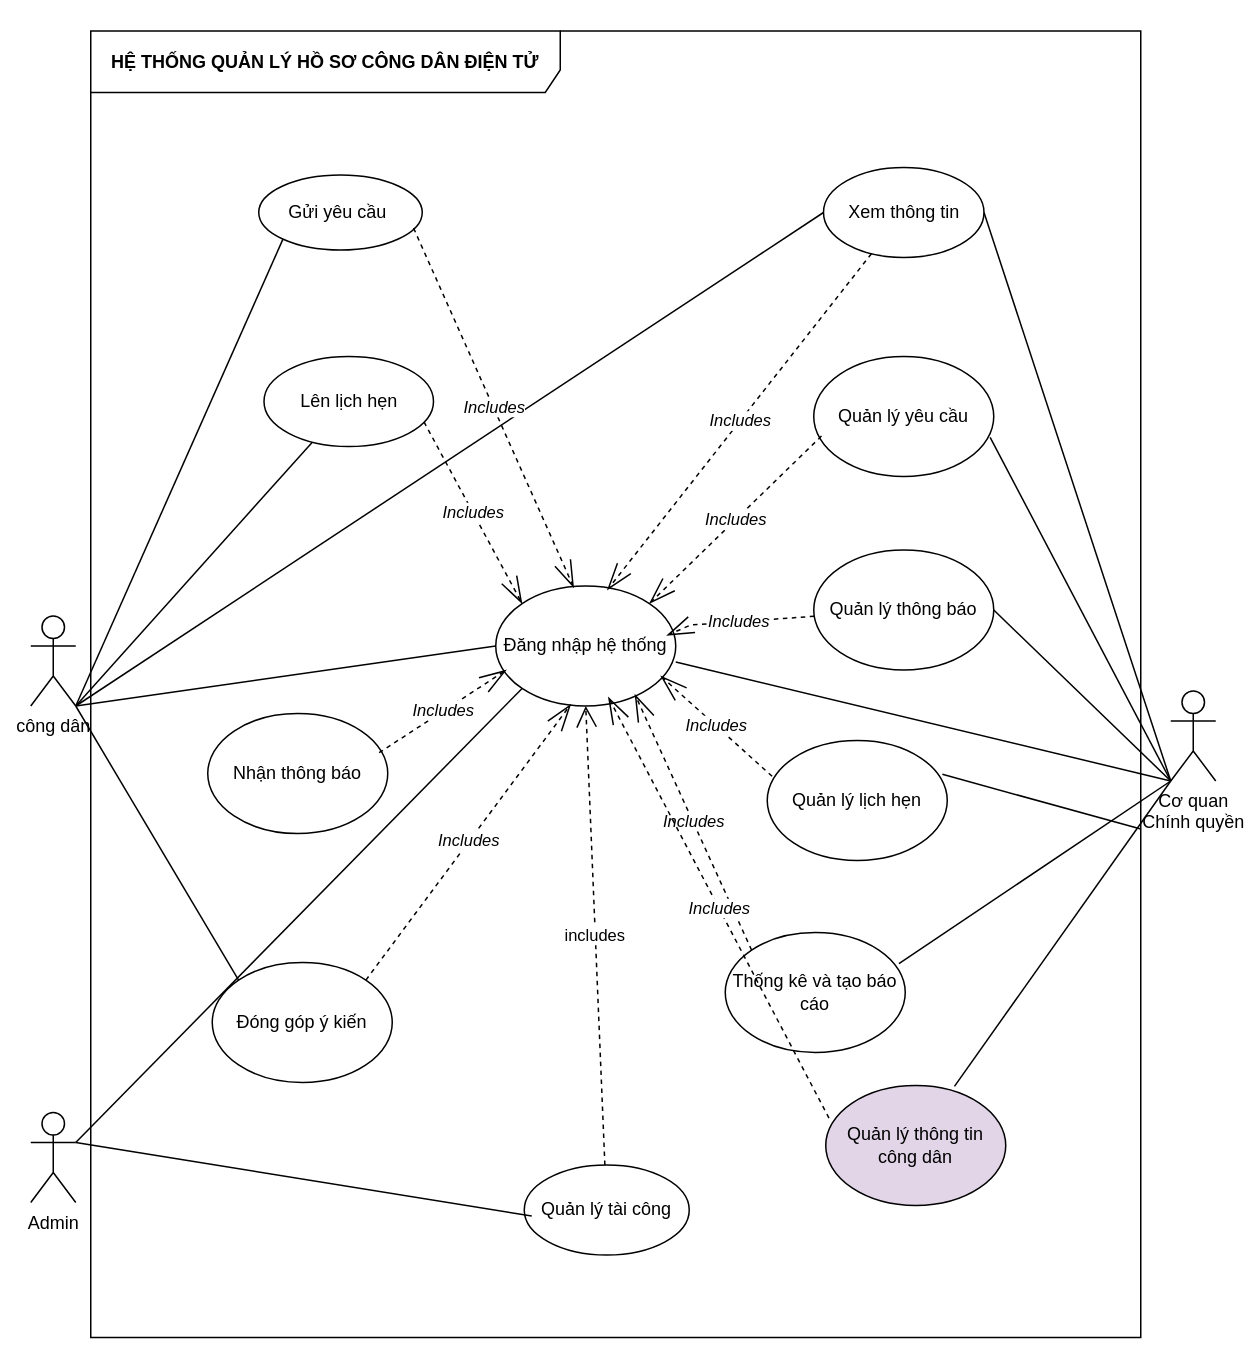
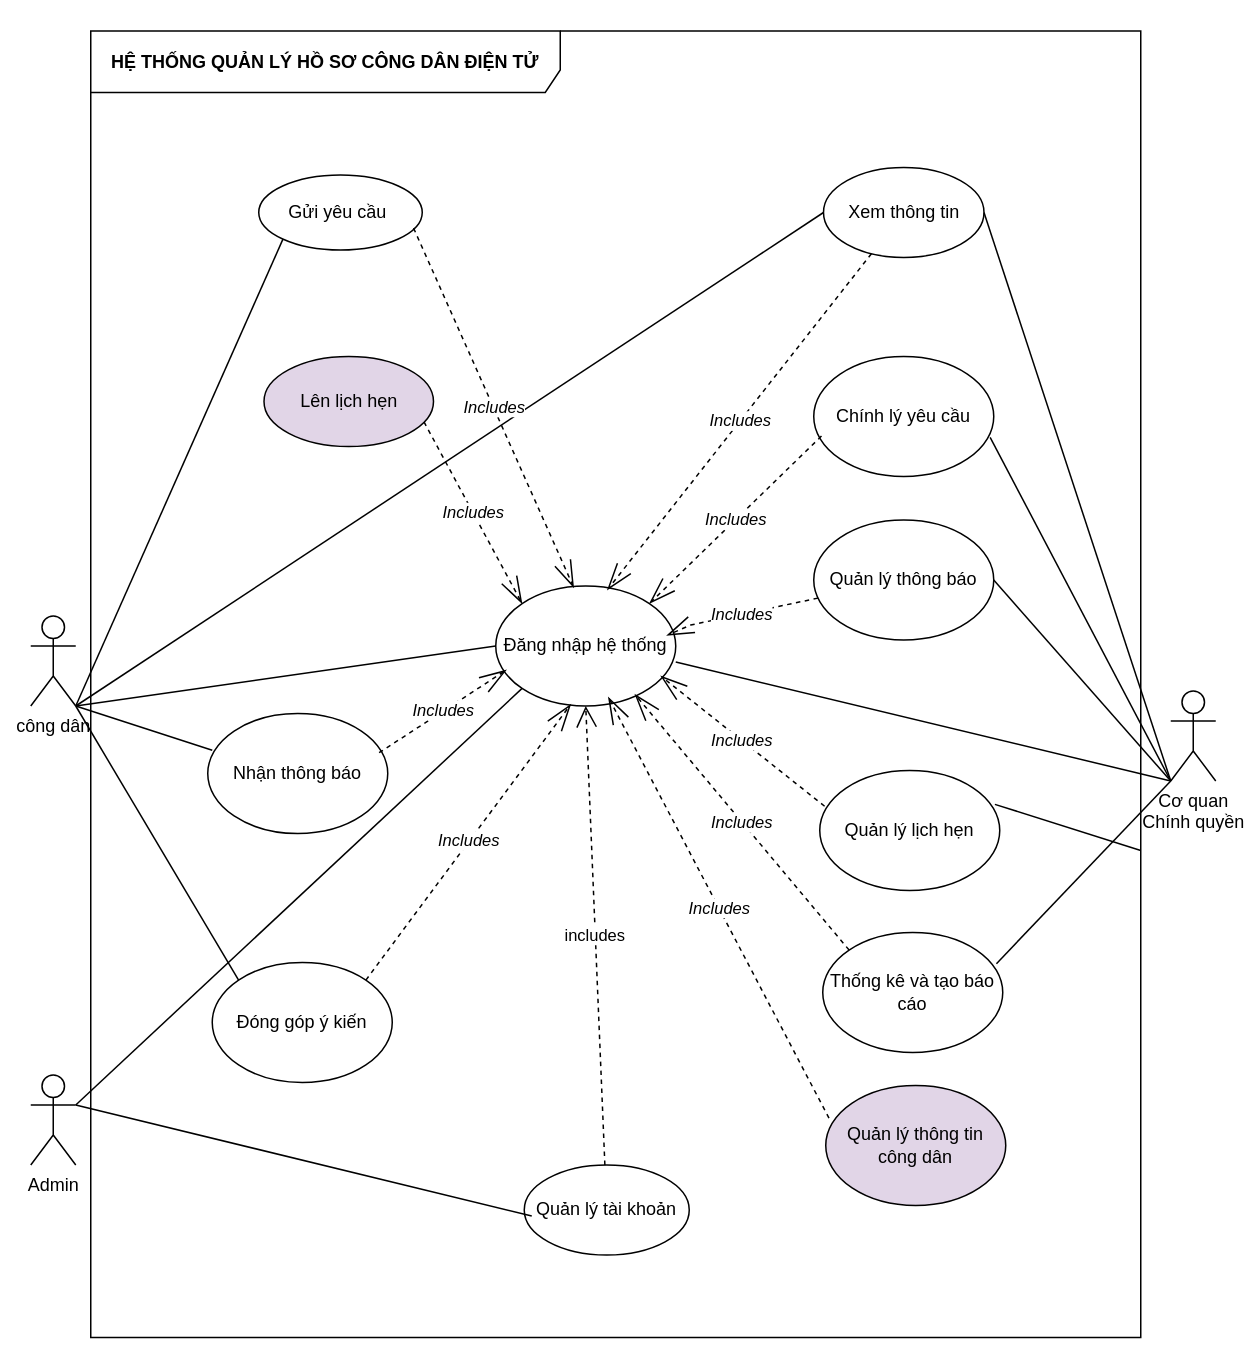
- <mxCell id="9" value="Lên lịch hẹn" style="ellipse;whiteSpace=wrap;html=1;" parent="1" vertex="1"><mxGeometry x="175.5" y="237" width="113" height="60" as="geometry" /></mxCell>
+ <mxCell id="9" value="Lên lịch hẹn" style="ellipse;whiteSpace=wrap;html=1;fillColor=#e1d5e7;" parent="1" vertex="1"><mxGeometry x="175.5" y="237" width="113" height="60" as="geometry" /></mxCell>
- <mxCell id="27" value="Quản lý yêu cầu" style="ellipse;whiteSpace=wrap;html=1;fillColor=default;" parent="1" vertex="1"><mxGeometry x="542" y="237" width="120" height="80" as="geometry" /></mxCell>
+ <mxCell id="27" value="Chính lý yêu cầu" style="ellipse;whiteSpace=wrap;html=1;fillColor=default;" parent="1" vertex="1"><mxGeometry x="542" y="237" width="120" height="80" as="geometry" /></mxCell>
- <mxCell id="14" value="" style="endArrow=none;html=1;rounded=0;exitX=1;exitY=1;exitDx=0;exitDy=0;exitPerimeter=0;" parent="1" source="2" target="9" edge="1"><mxGeometry width="50" height="50" relative="1" as="geometry"><mxPoint x="40" y="350" as="sourcePoint" /><mxPoint x="370" y="350" as="targetPoint" /></mxGeometry></mxCell>
+ <mxCell id="14" value="" style="endArrow=none;html=1;rounded=0;exitX=1;exitY=1;exitDx=0;exitDy=0;exitPerimeter=0;entryX=0.025;entryY=0.306;entryDx=0;entryDy=0;entryPerimeter=0;" parent="1" source="2" target="10" edge="1"><mxGeometry width="50" height="50" relative="1" as="geometry"><mxPoint x="40" y="350" as="sourcePoint" /><mxPoint x="370" y="350" as="targetPoint" /></mxGeometry></mxCell>
- <mxCell id="28" value="Quản lý thông báo" style="ellipse;whiteSpace=wrap;html=1;" parent="1" vertex="1"><mxGeometry x="542" y="366" width="120" height="80" as="geometry" /></mxCell>
+ <mxCell id="28" value="Quản lý thông báo" style="ellipse;whiteSpace=wrap;html=1;" parent="1" vertex="1"><mxGeometry x="542" y="346" width="120" height="80" as="geometry" /></mxCell>
- <mxCell id="29" value="Quản lý lịch hẹn" style="ellipse;whiteSpace=wrap;html=1;" parent="1" vertex="1"><mxGeometry x="511" y="493" width="120" height="80" as="geometry" /></mxCell>
+ <mxCell id="29" value="Quản lý lịch hẹn" style="ellipse;whiteSpace=wrap;html=1;" parent="1" vertex="1"><mxGeometry x="546" y="513" width="120" height="80" as="geometry" /></mxCell>
- <mxCell id="26" value="" style="endArrow=none;html=1;rounded=0;entryX=0;entryY=1;entryDx=0;entryDy=0;entryPerimeter=0;exitX=0.715;exitY=0.007;exitDx=0;exitDy=0;exitPerimeter=0;" parent="1" source="25" target="7" edge="1"><mxGeometry width="50" height="50" relative="1" as="geometry"><mxPoint x="410" y="760" as="sourcePoint" /><mxPoint x="460" y="710" as="targetPoint" /></mxGeometry></mxCell>
- <mxCell id="30" value="Thống kê và tạo báo cáo" style="ellipse;whiteSpace=wrap;html=1;" parent="1" vertex="1"><mxGeometry x="483" y="621" width="120" height="80" as="geometry" /></mxCell>
+ <mxCell id="30" value="Thống kê và tạo báo cáo" style="ellipse;whiteSpace=wrap;html=1;" parent="1" vertex="1"><mxGeometry x="548" y="621" width="120" height="80" as="geometry" /></mxCell>
- <mxCell id="8" value="Admin" style="shape=umlActor;verticalLabelPosition=bottom;verticalAlign=top;html=1;" parent="1" vertex="1"><mxGeometry x="20" y="741" width="30" height="60" as="geometry" /></mxCell>
+ <mxCell id="8" value="Admin" style="shape=umlActor;verticalLabelPosition=bottom;verticalAlign=top;html=1;" parent="1" vertex="1"><mxGeometry x="20" y="716" width="30" height="60" as="geometry" /></mxCell>
- <mxCell id="21" value="Quản lý tài công" style="ellipse;whiteSpace=wrap;html=1;" parent="1" vertex="1"><mxGeometry x="349" y="776" width="110" height="60" as="geometry" /></mxCell>
+ <mxCell id="21" value="Quản lý tài khoản" style="ellipse;whiteSpace=wrap;html=1;" parent="1" vertex="1"><mxGeometry x="349" y="776" width="110" height="60" as="geometry" /></mxCell>
